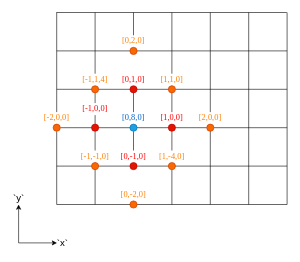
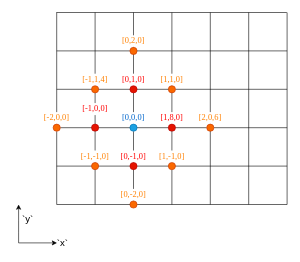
+ <mxCell id="32" value="" style="endArrow=none;html=1;fontSize=16;" edge="1" parent="1" source="60" target="31"><mxGeometry width="50" height="50" relative="1" as="geometry"><mxPoint x="222" y="20" as="sourcePoint" /><mxPoint x="222" y="142" as="targetPoint" /></mxGeometry></mxCell>
- <mxCell id="27" value="[0,8,0]" style="text;html=1;strokeColor=none;fillColor=none;align=center;verticalAlign=middle;whiteSpace=wrap;rounded=0;fontFamily=Verdana;fontSize=14;fontColor=#0066CC;" vertex="1" parent="1"><mxGeometry x="202" y="186" width="40" height="20" as="geometry" /></mxCell>
+ <mxCell id="27" value="[0,0,0]" style="text;html=1;strokeColor=none;fillColor=none;align=center;verticalAlign=middle;whiteSpace=wrap;rounded=0;fontFamily=Verdana;fontSize=14;fontColor=#0066CC;" vertex="1" parent="1"><mxGeometry x="202" y="186" width="40" height="20" as="geometry" /></mxCell>
- <mxCell id="29" value="[1,0,0]" style="text;html=1;strokeColor=none;fillColor=none;align=center;verticalAlign=middle;whiteSpace=wrap;rounded=0;fontFamily=Verdana;fontSize=14;fontColor=#FF0000;" vertex="1" parent="1"><mxGeometry x="266" y="186" width="40" height="20" as="geometry" /></mxCell>
+ <mxCell id="29" value="[1,8,0]" style="text;html=1;strokeColor=none;fillColor=none;align=center;verticalAlign=middle;whiteSpace=wrap;rounded=0;fontFamily=Verdana;fontSize=14;fontColor=#FF0000;" vertex="1" parent="1"><mxGeometry x="266" y="186" width="40" height="20" as="geometry" /></mxCell>
- <mxCell id="44" value="[2,0,0]" style="text;html=1;strokeColor=none;fillColor=none;align=center;verticalAlign=middle;whiteSpace=wrap;rounded=0;fontFamily=Verdana;fontSize=14;fontColor=#FF8000;" vertex="1" parent="1"><mxGeometry x="330" y="186" width="40" height="20" as="geometry" /></mxCell>
+ <mxCell id="44" value="[2,0,6]" style="text;html=1;strokeColor=none;fillColor=none;align=center;verticalAlign=middle;whiteSpace=wrap;rounded=0;fontFamily=Verdana;fontSize=14;fontColor=#FF8000;" vertex="1" parent="1"><mxGeometry x="330" y="186" width="40" height="20" as="geometry" /></mxCell>
- <mxCell id="64" value="[1,-4,0]" style="text;html=1;strokeColor=none;fillColor=none;align=center;verticalAlign=middle;whiteSpace=wrap;rounded=0;fontFamily=Verdana;fontSize=14;fontColor=#FF8000;" vertex="1" parent="1"><mxGeometry x="266" y="250" width="40" height="20" as="geometry" /></mxCell>
+ <mxCell id="64" value="[1,-1,0]" style="text;html=1;strokeColor=none;fillColor=none;align=center;verticalAlign=middle;whiteSpace=wrap;rounded=0;fontFamily=Verdana;fontSize=14;fontColor=#FF8000;" vertex="1" parent="1"><mxGeometry x="266" y="250" width="40" height="20" as="geometry" /></mxCell>
+ <mxCell id="69" value="" style="endArrow=none;html=1;fontSize=16;" edge="1" parent="1" source="33" target="68"><mxGeometry width="50" height="50" relative="1" as="geometry"><mxPoint x="222" y="270" as="sourcePoint" /><mxPoint x="222" y="340" as="targetPoint" /></mxGeometry></mxCell>
- <mxCell id="17" value="`y`" style="text;html=1;strokeColor=none;fillColor=none;align=center;verticalAlign=middle;whiteSpace=wrap;rounded=0;fontSize=16;" parent="13" vertex="1"><mxGeometry width="20" height="20" as="geometry" /></mxCell>
+ <mxCell id="17" value="`y`" style="text;html=1;strokeColor=none;fillColor=none;align=center;verticalAlign=middle;whiteSpace=wrap;rounded=0;fontSize=16;" parent="13" vertex="1"><mxGeometry x="15" y="35" width="20" height="20" as="geometry" /></mxCell>
